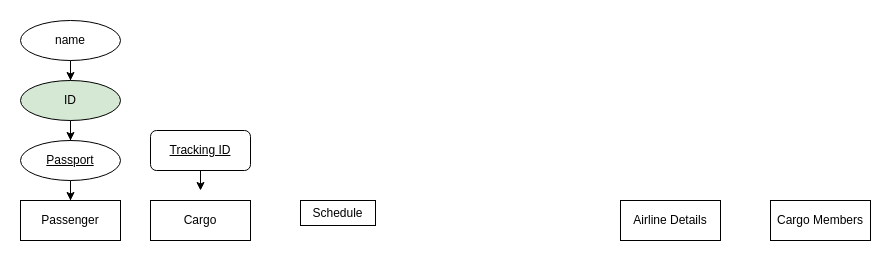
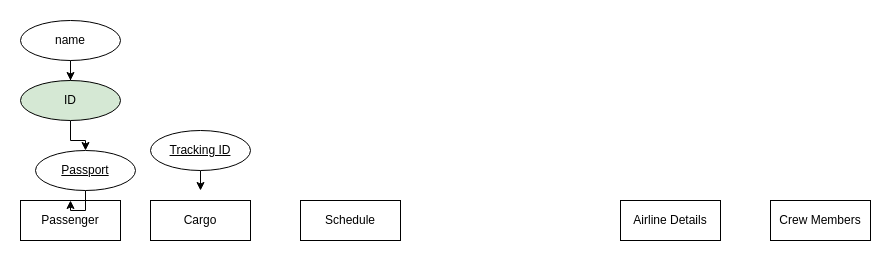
- <mxCell id="14" value="Tracking ID" style="whiteSpace=wrap;html=1;align=center;fontStyle=4;rounded=1;" vertex="1" parent="1"><mxGeometry x="150" y="130" width="100" height="40" as="geometry" /></mxCell>
+ <mxCell id="14" value="Tracking ID" style="ellipse;whiteSpace=wrap;html=1;align=center;fontStyle=4;" vertex="1" parent="1"><mxGeometry x="150" y="130" width="100" height="40" as="geometry" /></mxCell>
- <mxCell id="10" value="Passport" style="ellipse;whiteSpace=wrap;html=1;align=center;fontStyle=4;" vertex="1" parent="1"><mxGeometry y="140" width="100" height="40" as="geometry" x="20" /></mxCell>
+ <mxCell id="10" value="Passport" style="ellipse;whiteSpace=wrap;html=1;align=center;fontStyle=4;" vertex="1" parent="1"><mxGeometry x="35" y="150" width="100" height="40" as="geometry" /></mxCell>
- <mxCell id="3" value="Schedule" style="whiteSpace=wrap;html=1;align=center;" vertex="1" parent="1"><mxGeometry x="300" y="200" width="75" height="25" as="geometry" /></mxCell>
+ <mxCell id="3" value="Schedule" style="whiteSpace=wrap;html=1;align=center;" vertex="1" parent="1"><mxGeometry x="300" y="200" width="100" height="40" as="geometry" /></mxCell>
- <mxCell id="6" value="Cargo Members" style="whiteSpace=wrap;html=1;align=center;" vertex="1" parent="1"><mxGeometry x="770" y="200" width="100" height="40" as="geometry" /></mxCell>
+ <mxCell id="6" value="Crew Members" style="whiteSpace=wrap;html=1;align=center;" vertex="1" parent="1"><mxGeometry x="770" y="200" width="100" height="40" as="geometry" /></mxCell>
